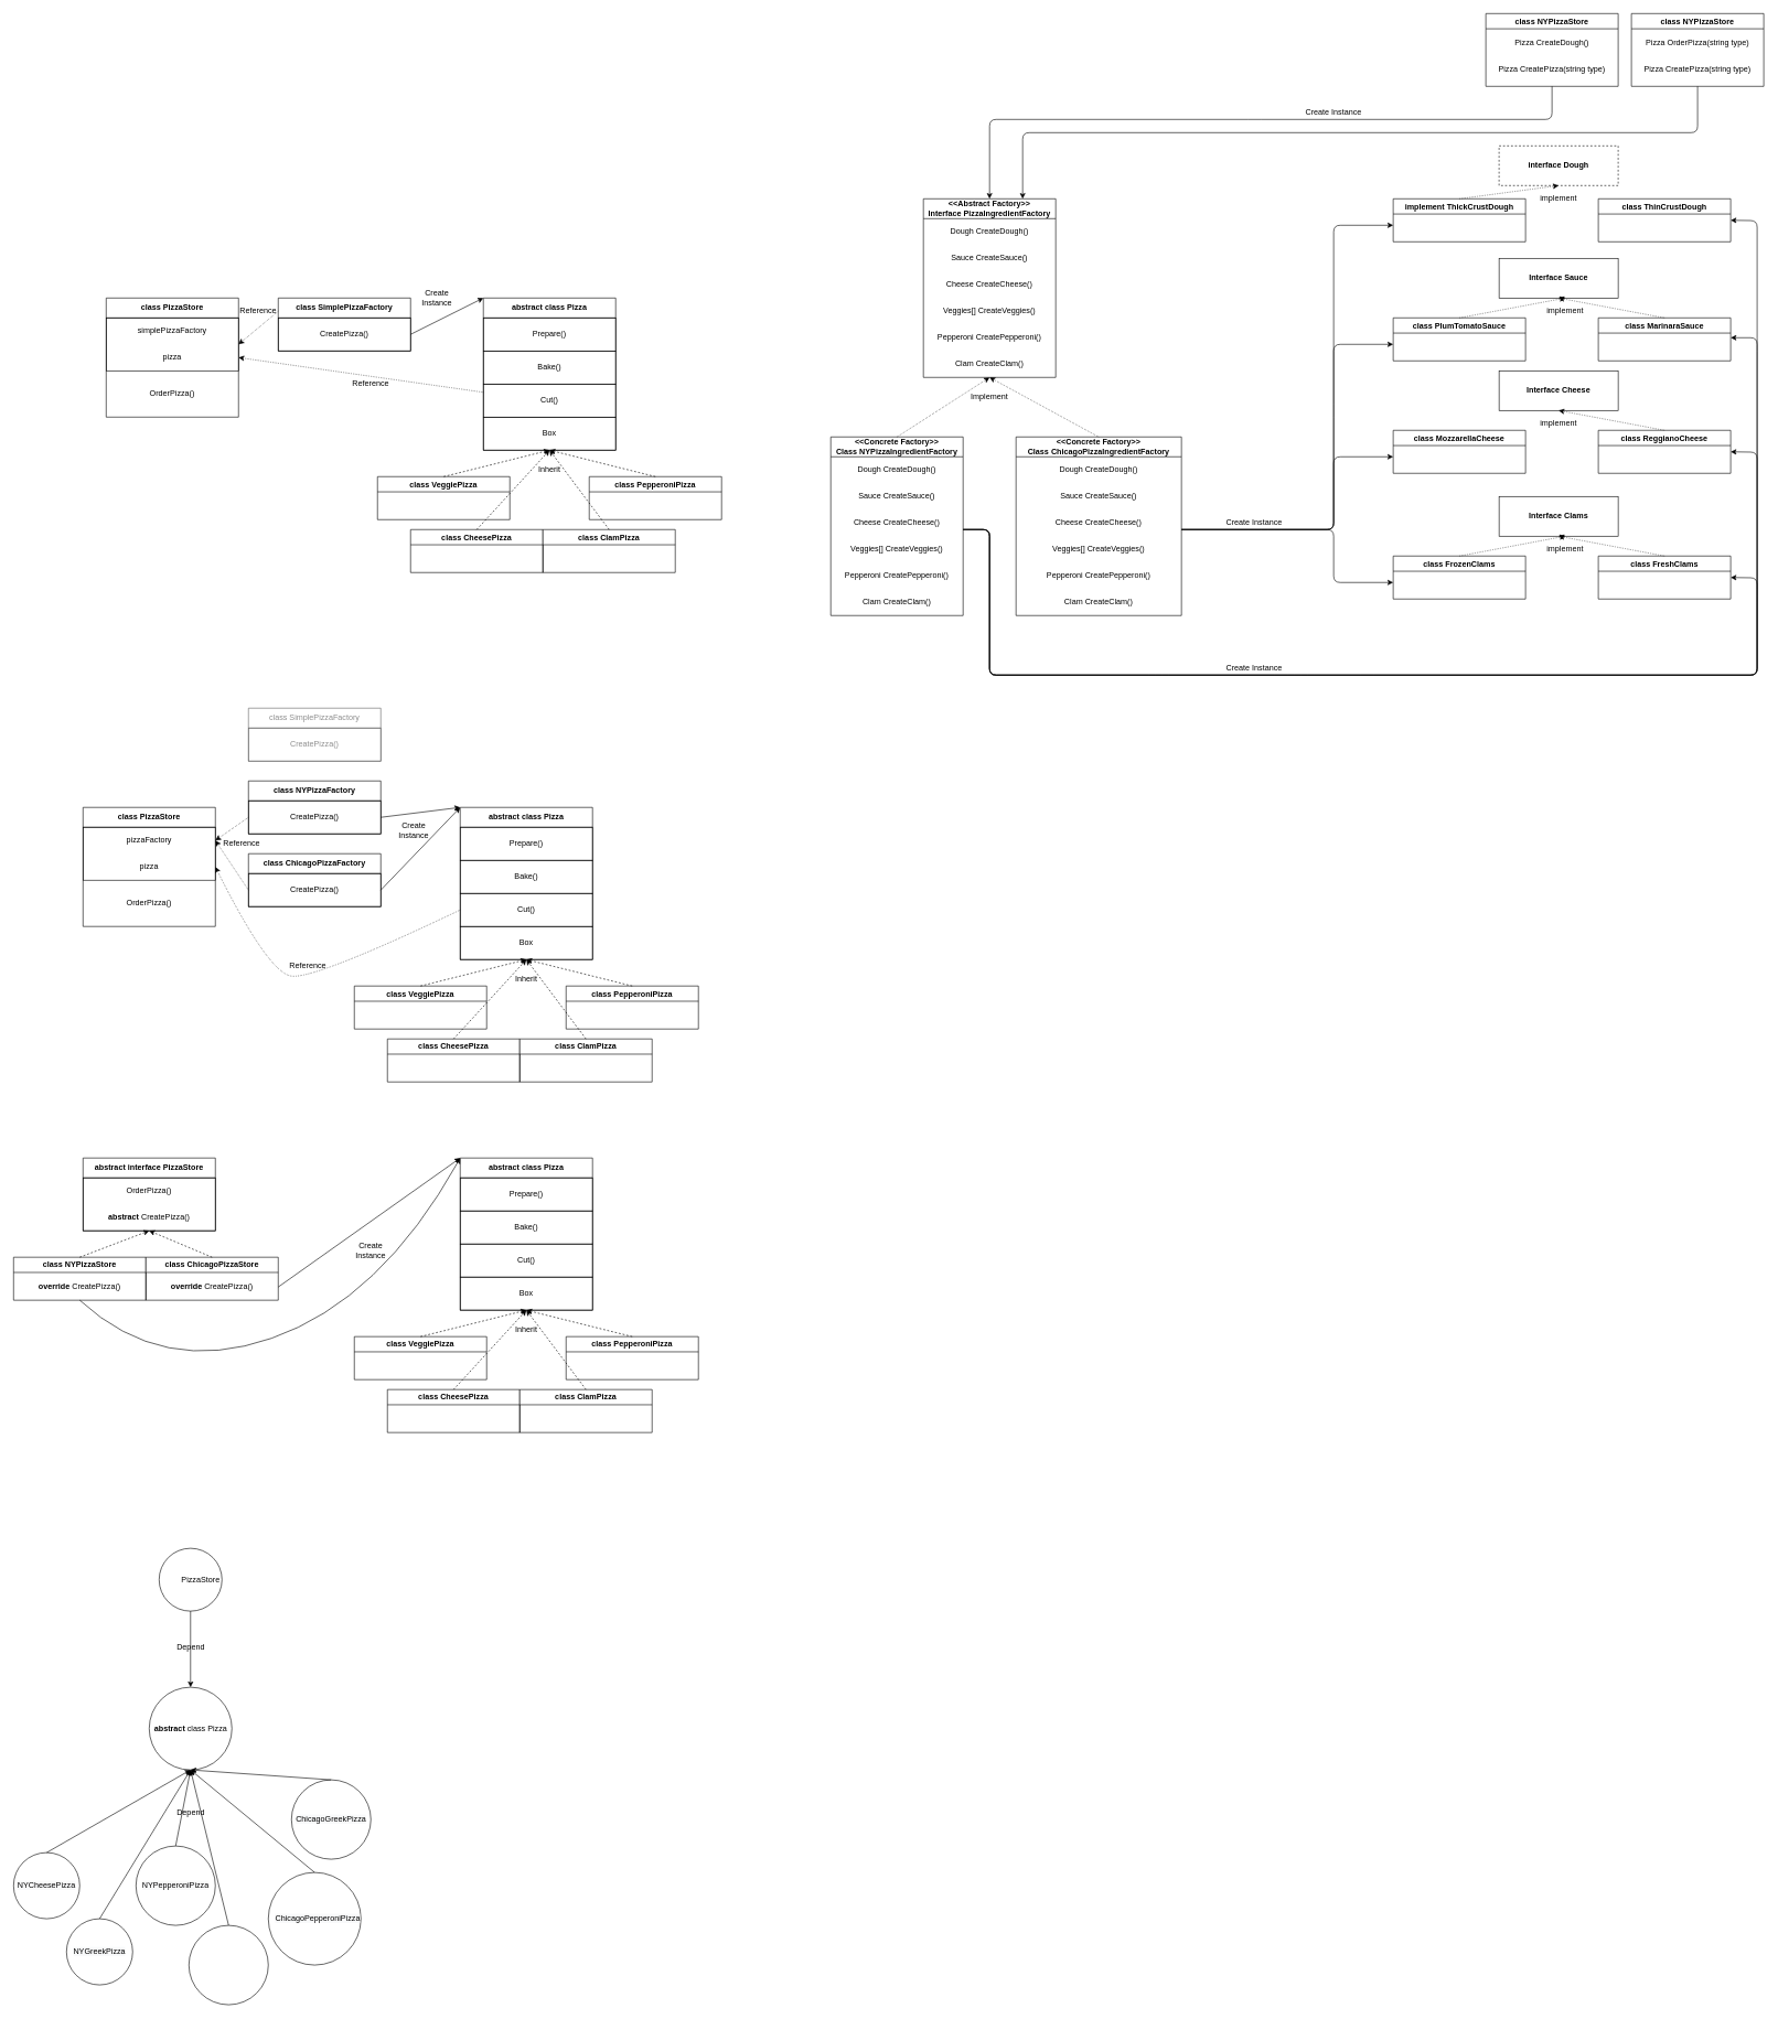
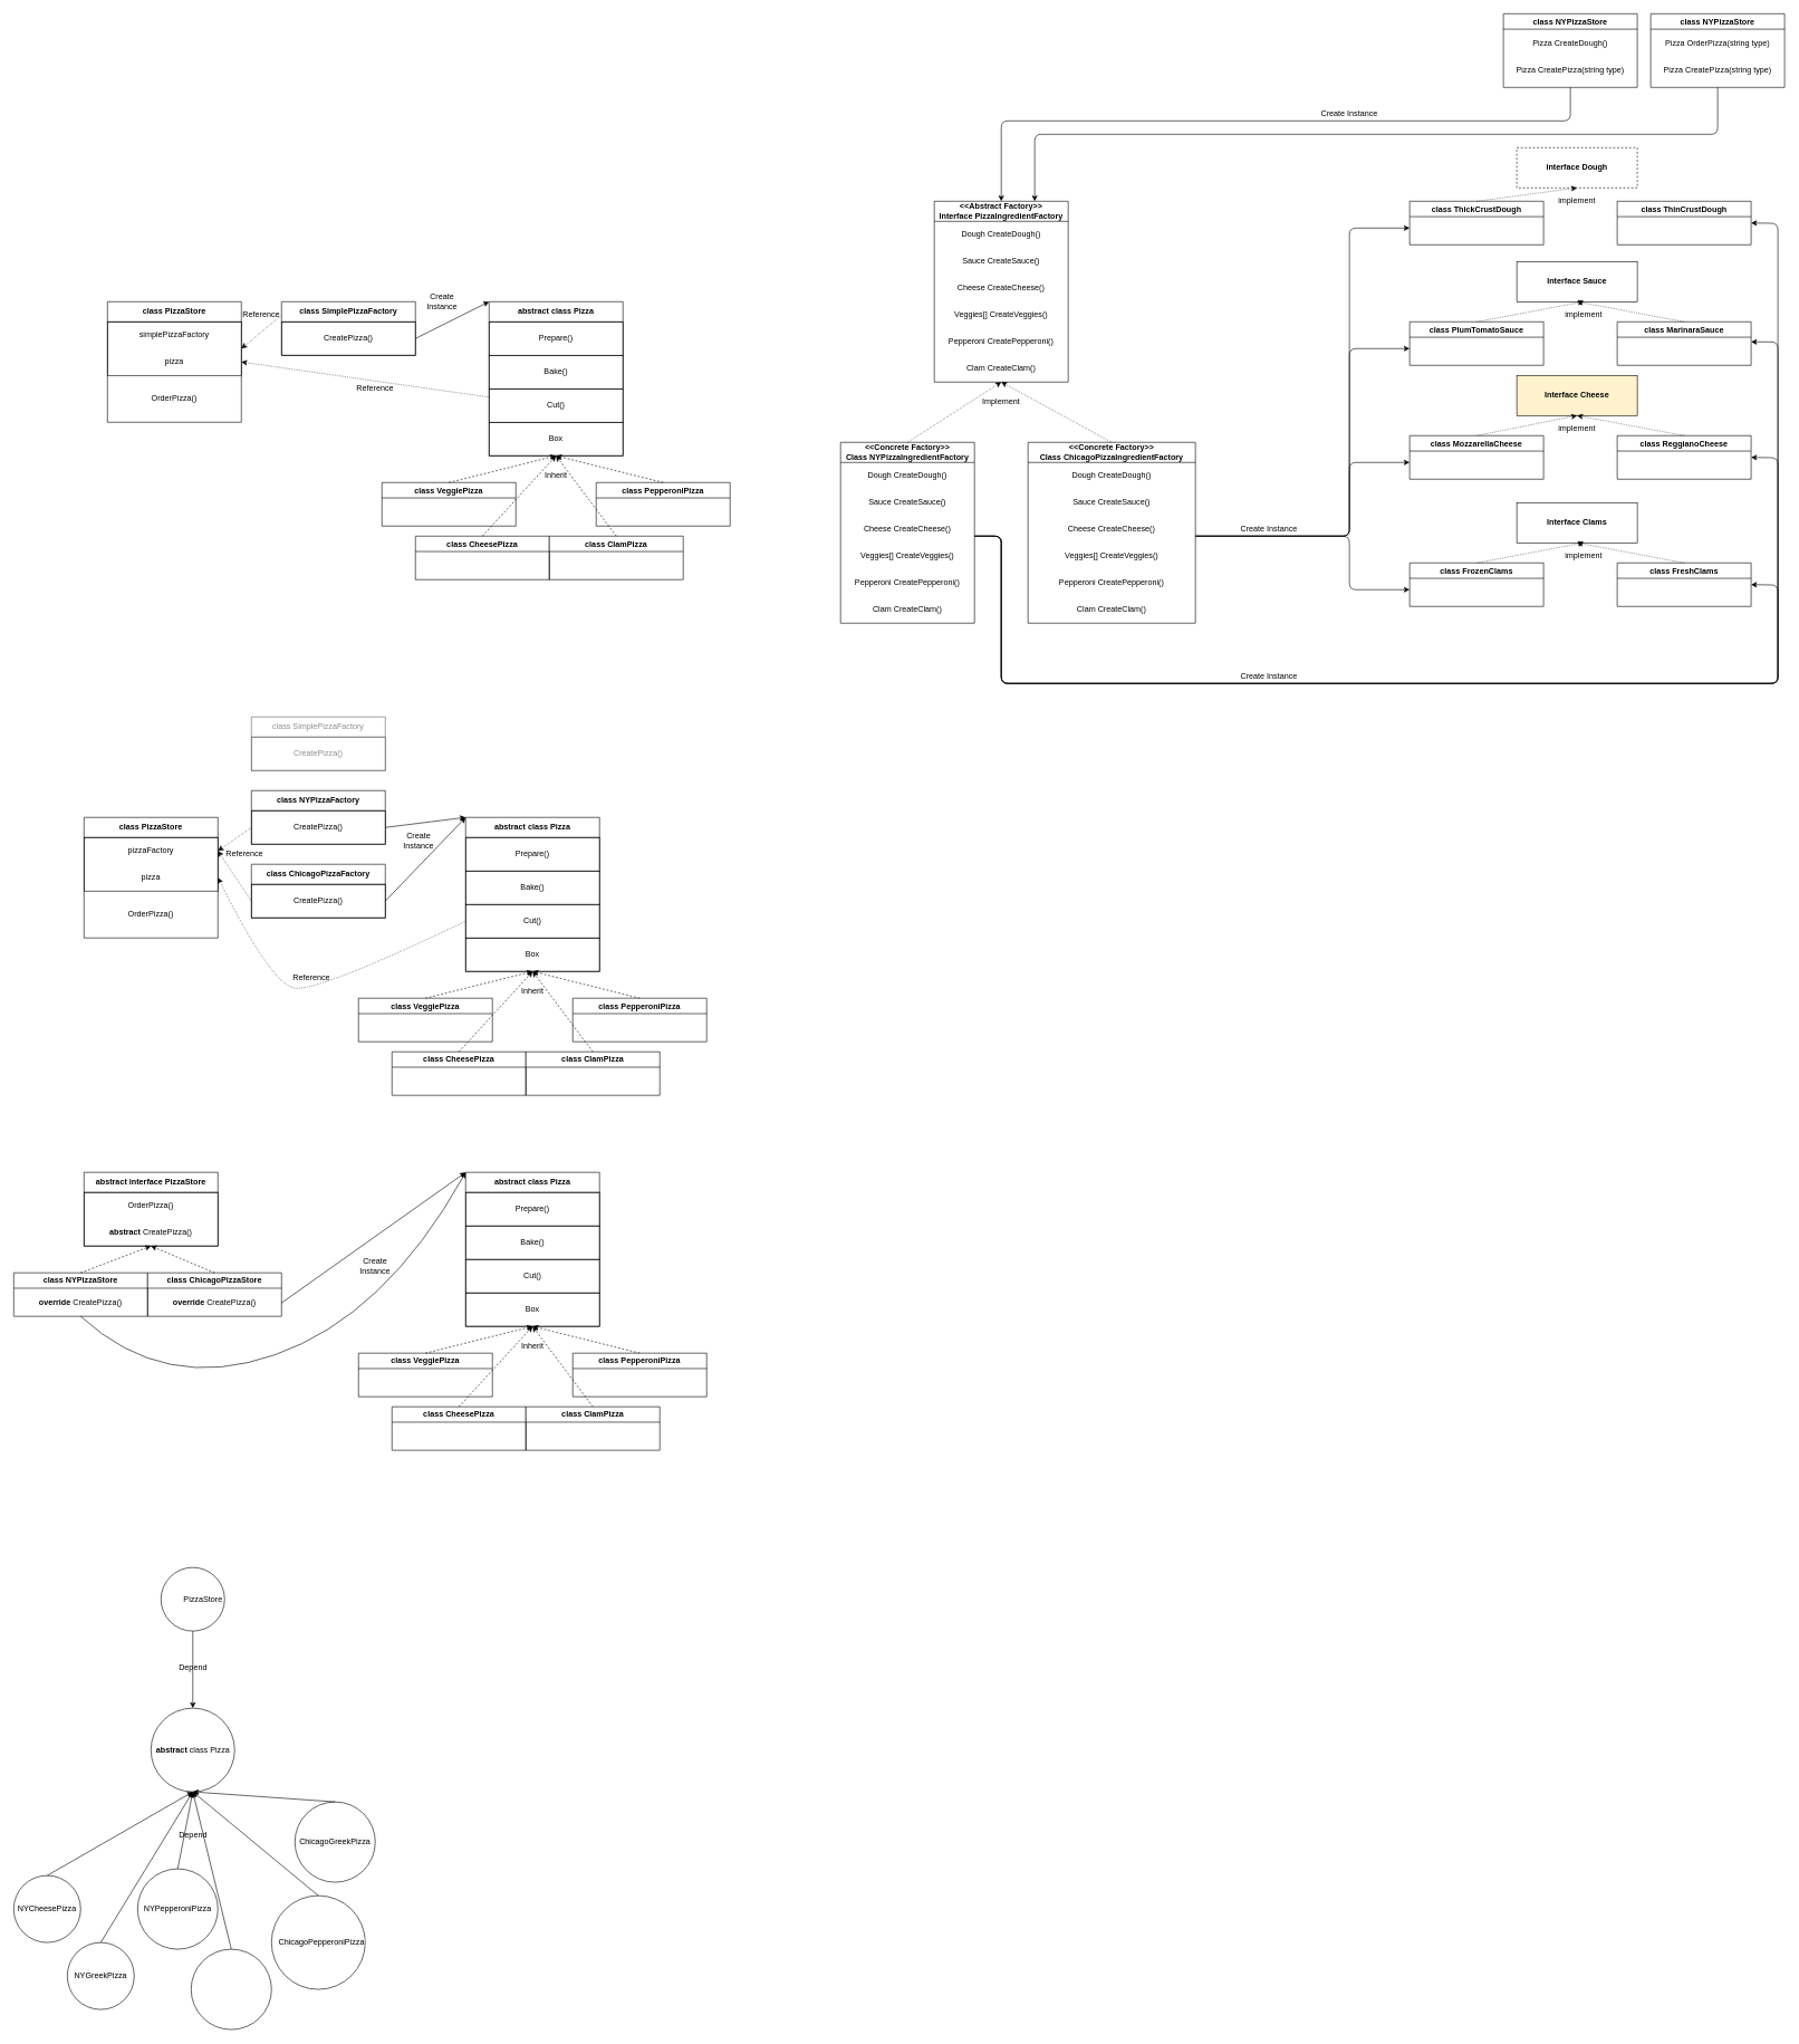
- <mxCell id="146" value="implement ThickCrustDough" style="swimlane;whiteSpace=wrap;html=1;" vertex="1" parent="1"><mxGeometry x="2105" y="300" width="200" height="65" as="geometry"><mxRectangle x="120" y="120" width="140" height="20" as="alternateBounds" /></mxGeometry></mxCell>
+ <mxCell id="146" value="class ThickCrustDough" style="swimlane;whiteSpace=wrap;html=1;" vertex="1" parent="1"><mxGeometry x="2105" y="300" width="200" height="65" as="geometry"><mxRectangle x="120" y="120" width="140" height="20" as="alternateBounds" /></mxGeometry></mxCell>
- <mxCell id="156" value="&lt;b&gt;Interface Cheese&lt;/b&gt;" style="rounded=0;whiteSpace=wrap;html=1;" vertex="1" parent="1"><mxGeometry x="2265" y="560" width="180" height="60" as="geometry" /></mxCell>
+ <mxCell id="156" value="&lt;b&gt;Interface Cheese&lt;/b&gt;" style="rounded=0;whiteSpace=wrap;html=1;fillColor=#fff2cc;" vertex="1" parent="1"><mxGeometry x="2265" y="560" width="180" height="60" as="geometry" /></mxCell>
+ <mxCell id="171" value="" style="endArrow=classic;html=1;exitX=0.5;exitY=0;exitDx=0;exitDy=0;dashed=1;dashPattern=1 2;entryX=0.5;entryY=1;entryDx=0;entryDy=0;" edge="1" parent="1" source="148" target="156"><mxGeometry width="50" height="50" relative="1" as="geometry"><mxPoint x="2215" y="490" as="sourcePoint" /><mxPoint x="2375" y="460" as="targetPoint" /></mxGeometry></mxCell>
